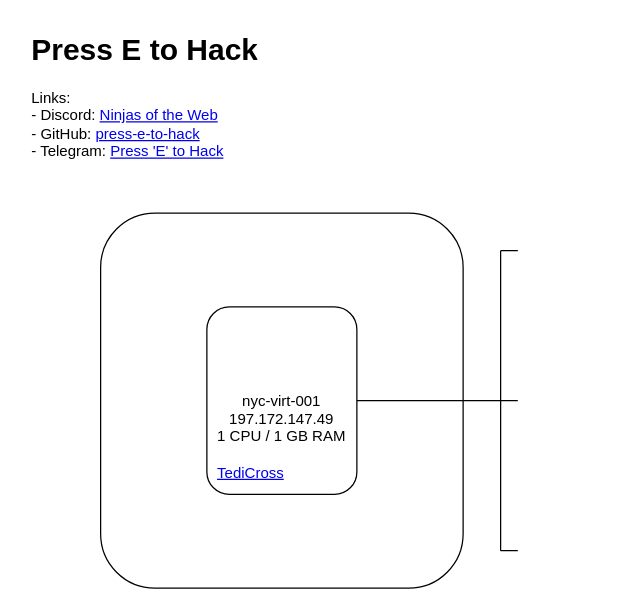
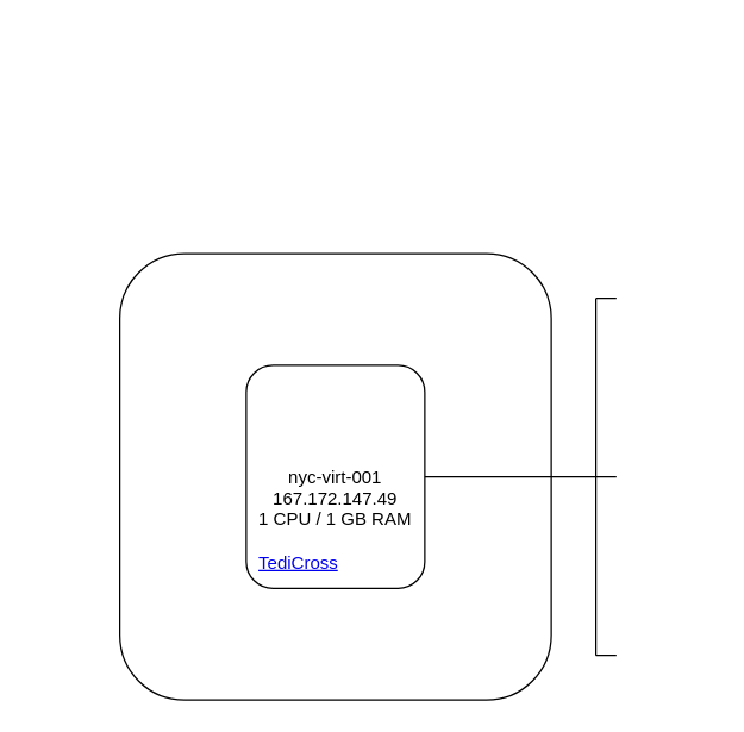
- <mxCell id="6" value="&lt;h1&gt;Press E to Hack&lt;/h1&gt;&lt;div&gt;Links:&lt;br&gt;&lt;/div&gt;&lt;div&gt;- Discord: &lt;a href=&quot;https://discord.gg/AXvDb3B&quot;&gt;Ninjas of the Web&lt;/a&gt;&lt;br&gt;&lt;/div&gt;&lt;div&gt;- GitHub: &lt;a href=&quot;https://github.com/press-e-to-hack&quot;&gt;press-e-to-hack&lt;/a&gt;&lt;/div&gt;&lt;div&gt;- Telegram: &lt;a href=&quot;https://t.me/joinchat/HQIQLE6zEE0476QY1d_ANA&quot;&gt;Press 'E' to Hack&lt;/a&gt;&lt;br&gt;&lt;/div&gt;" style="text;html=1;strokeColor=none;fillColor=none;spacing=5;spacingTop=-20;whiteSpace=wrap;overflow=hidden;rounded=0;container=0;" parent="1" vertex="1"><mxGeometry x="20" y="20" width="300" height="120" as="geometry" /></mxCell>
- <mxCell id="11" value="&lt;div&gt;&lt;span class=&quot;pl-ent&quot;&gt;nyc-virt-001&lt;br&gt;197.172.147.49&lt;br&gt;1 CPU / 1 GB RAM&lt;br&gt;&lt;/span&gt;&lt;/div&gt;&lt;div&gt;&lt;br&gt;&lt;/div&gt;&lt;div align=&quot;left&quot;&gt;&lt;a href=&quot;https://github.com/TediCross/TediCross&quot;&gt;TediCross&lt;/a&gt;&lt;br&gt;&lt;/div&gt;" style="text;html=1;strokeColor=none;fillColor=none;align=center;verticalAlign=middle;whiteSpace=wrap;rounded=0;container=0;" parent="8" vertex="1"><mxGeometry y="94" width="180" height="20" as="geometry" /></mxCell>
+ <mxCell id="11" value="&lt;div&gt;&lt;span class=&quot;pl-ent&quot;&gt;nyc-virt-001&lt;br&gt;167.172.147.49&lt;br&gt;1 CPU / 1 GB RAM&lt;br&gt;&lt;/span&gt;&lt;/div&gt;&lt;div&gt;&lt;br&gt;&lt;/div&gt;&lt;div align=&quot;left&quot;&gt;&lt;a href=&quot;https://github.com/TediCross/TediCross&quot;&gt;TediCross&lt;/a&gt;&lt;br&gt;&lt;/div&gt;" style="text;html=1;strokeColor=none;fillColor=none;align=center;verticalAlign=middle;whiteSpace=wrap;rounded=0;container=0;" parent="8" vertex="1"><mxGeometry y="94" width="180" height="20" as="geometry" /></mxCell>
